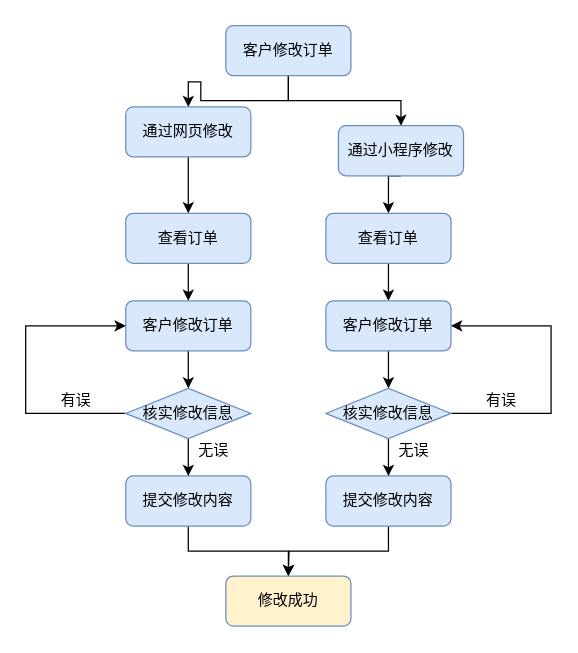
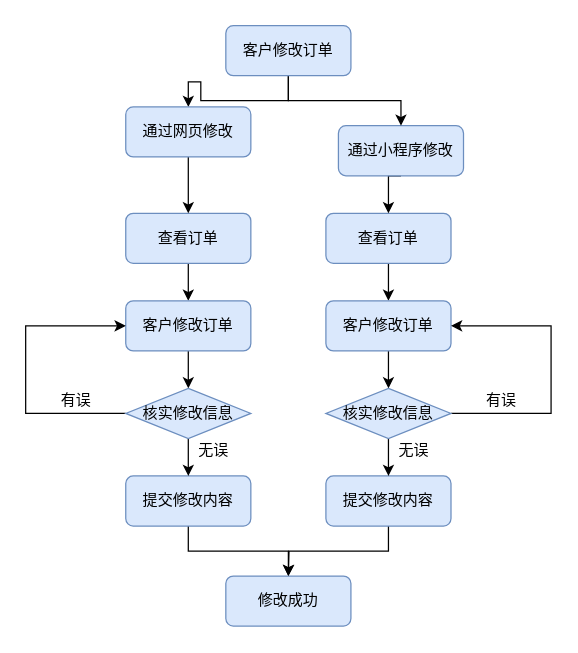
- <mxCell id="18" value="&lt;font style=&quot;vertical-align: inherit&quot;&gt;&lt;font style=&quot;vertical-align: inherit&quot;&gt;修改成功&lt;/font&gt;&lt;/font&gt;" style="rounded=1;whiteSpace=wrap;html=1;fontSize=12;glass=0;strokeWidth=1;shadow=0;fillColor=#fff2cc;strokeColor=#6c8ebf;" parent="1" vertex="1"><mxGeometry x="180" y="460" width="100" height="40" as="geometry" /></mxCell>
+ <mxCell id="18" value="&lt;font style=&quot;vertical-align: inherit&quot;&gt;&lt;font style=&quot;vertical-align: inherit&quot;&gt;修改成功&lt;/font&gt;&lt;/font&gt;" style="rounded=1;whiteSpace=wrap;html=1;fontSize=12;glass=0;strokeWidth=1;shadow=0;fillColor=#dae8fc;strokeColor=#6c8ebf;" parent="1" vertex="1"><mxGeometry x="180" y="460" width="100" height="40" as="geometry" /></mxCell>
